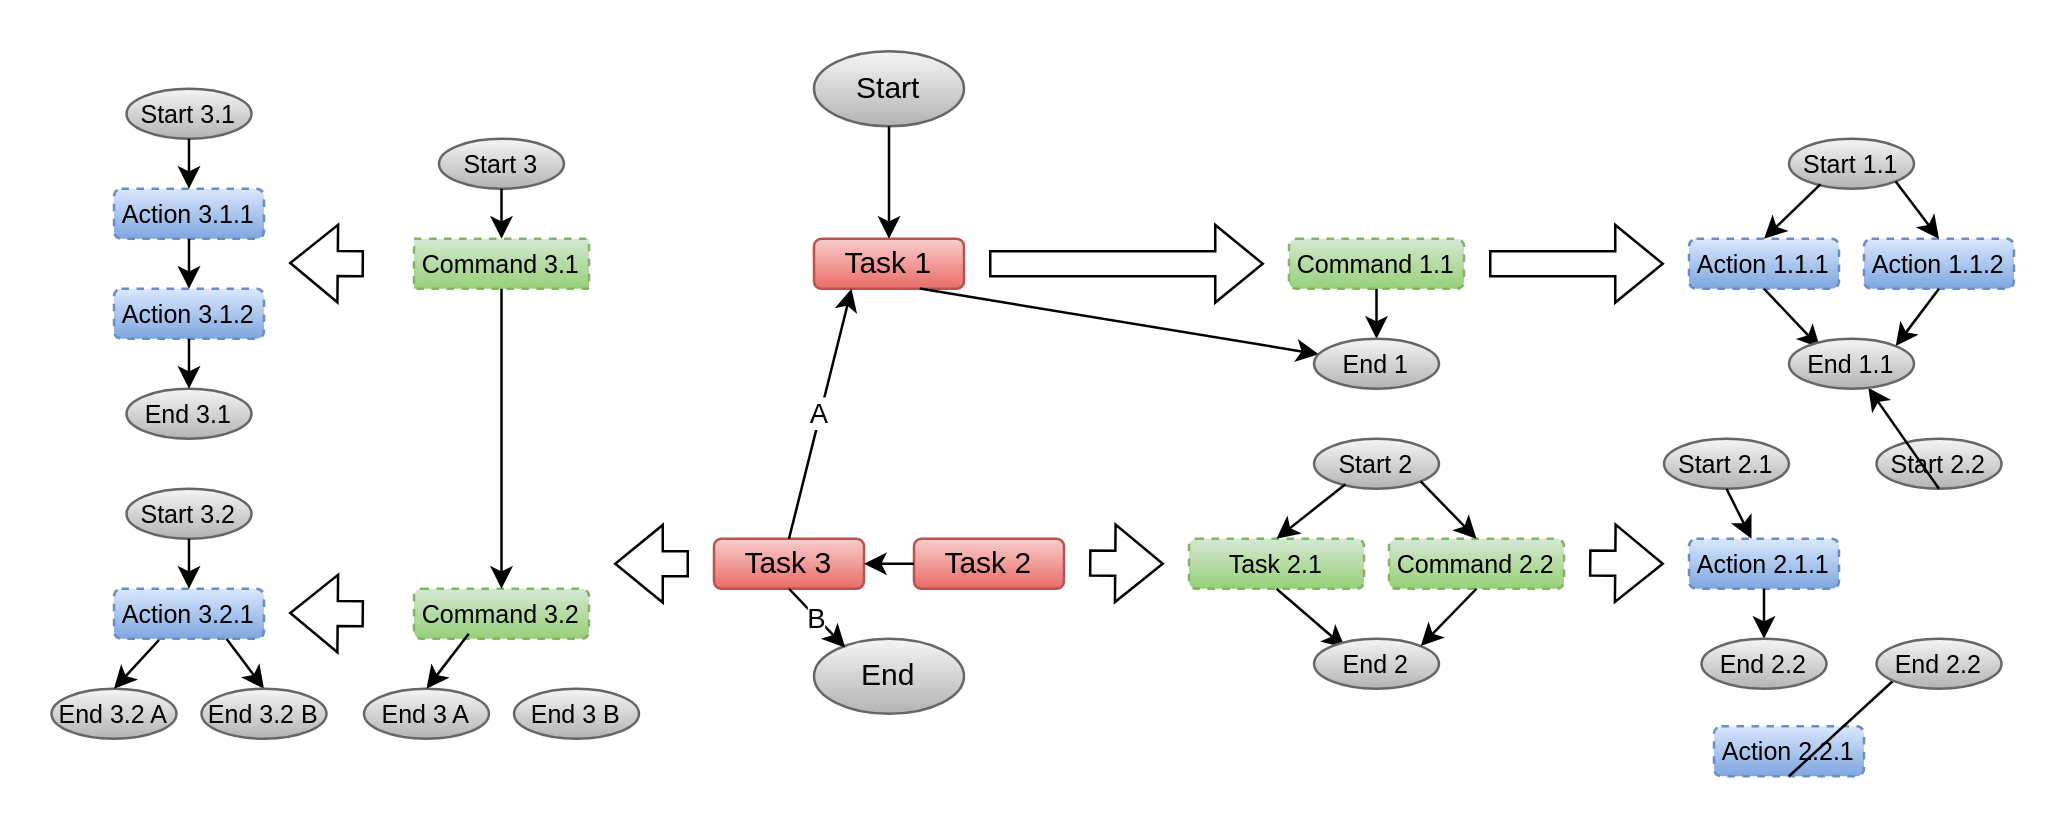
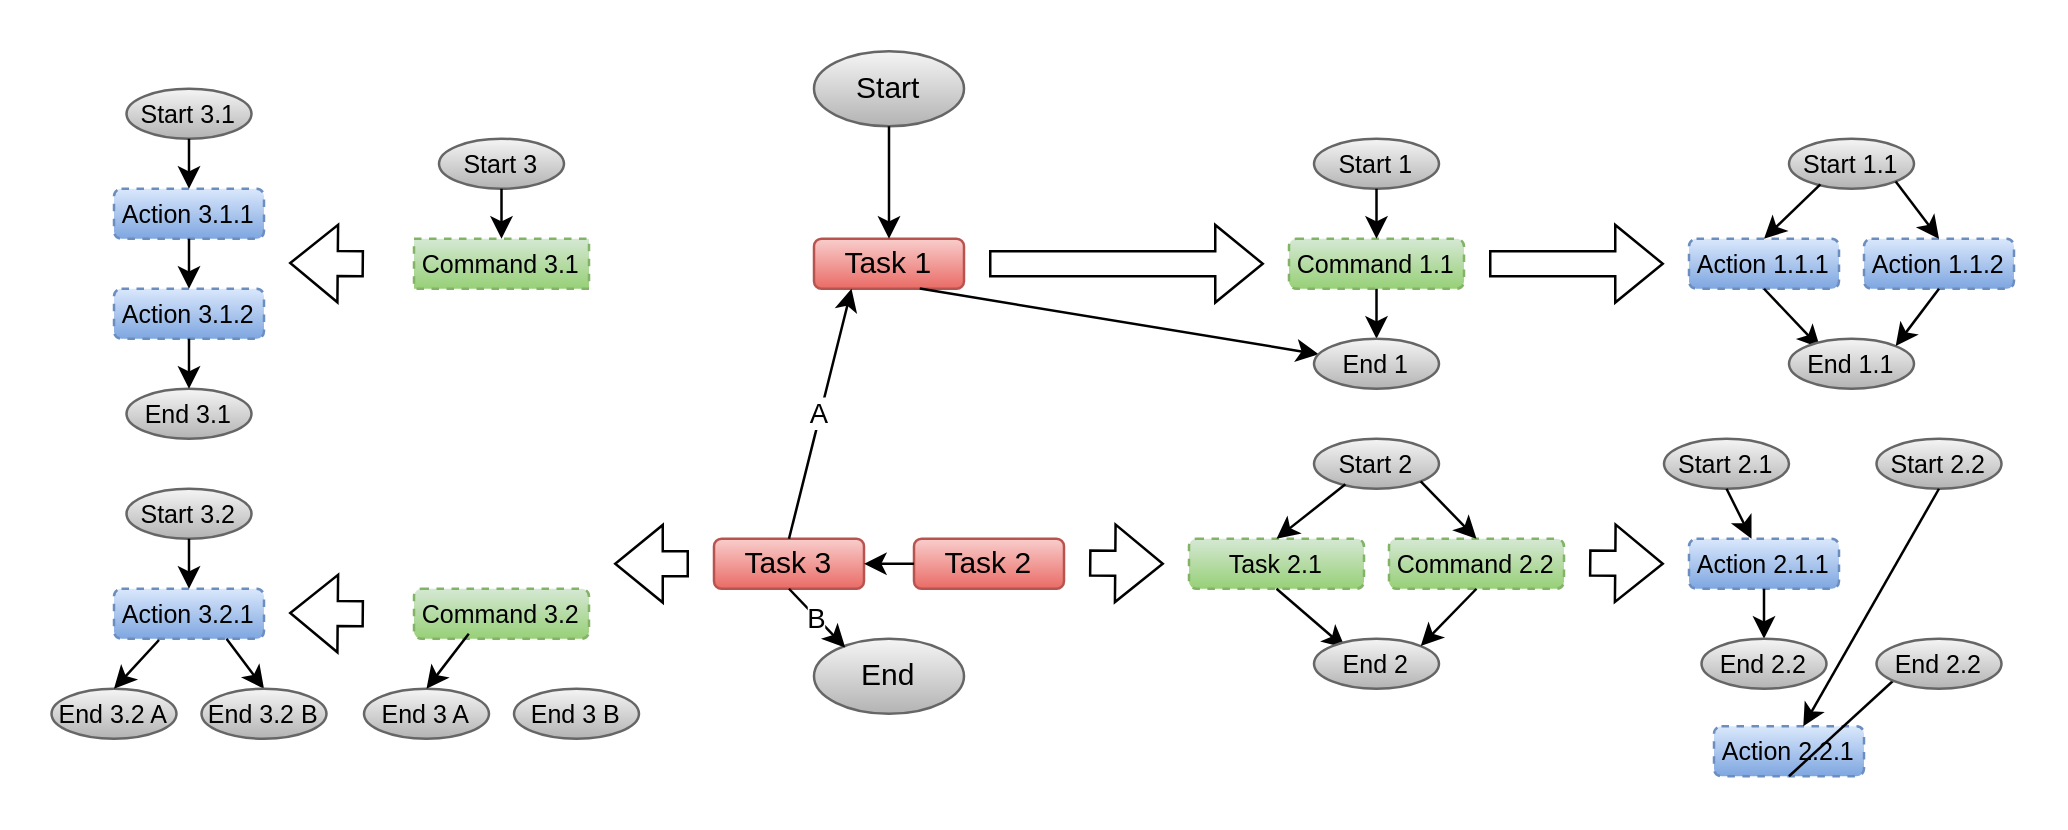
+ <mxCell id="21" value="&lt;font style=&quot;font-size: 10px;&quot;&gt;Start 1&lt;/font&gt;" style="ellipse;whiteSpace=wrap;html=1;fillColor=#f5f5f5;strokeColor=#666666;gradientColor=#b3b3b3;" parent="1" vertex="1"><mxGeometry x="525" y="55" width="50" height="20" as="geometry" /></mxCell>
+ <mxCell id="22" value="" style="endArrow=classic;html=1;rounded=0;exitX=0.5;exitY=1;exitDx=0;exitDy=0;" parent="1" source="21" target="19" edge="1"><mxGeometry width="50" height="50" relative="1" as="geometry"><mxPoint x="730" y="165" as="sourcePoint" /><mxPoint x="780" y="115" as="targetPoint" /></mxGeometry></mxCell>
- <mxCell id="14" value="" style="endArrow=classic;html=1;rounded=0;exitX=0.5;exitY=1;exitDx=0;exitDy=0;entryX=0.5;entryY=0;entryDx=0;entryDy=0;" parent="1" source="12" target="13" edge="1"><mxGeometry width="50" height="50" relative="1" as="geometry"><mxPoint x="230" y="250" as="sourcePoint" /><mxPoint x="300" y="170" as="targetPoint" /></mxGeometry></mxCell>
- <mxCell id="43" value="" style="endArrow=classic;html=1;rounded=0;exitX=0.5;exitY=1;exitDx=0;exitDy=0;" parent="1" source="42" target="50" edge="1"><mxGeometry width="50" height="50" relative="1" as="geometry"><mxPoint x="975" y="285" as="sourcePoint" /><mxPoint x="1025" y="235" as="targetPoint" /></mxGeometry></mxCell>
+ <mxCell id="43" value="" style="endArrow=classic;html=1;rounded=0;exitX=0.5;exitY=1;exitDx=0;exitDy=0;" parent="1" source="42" target="40" edge="1"><mxGeometry width="50" height="50" relative="1" as="geometry"><mxPoint x="975" y="285" as="sourcePoint" /><mxPoint x="1025" y="235" as="targetPoint" /></mxGeometry></mxCell>
